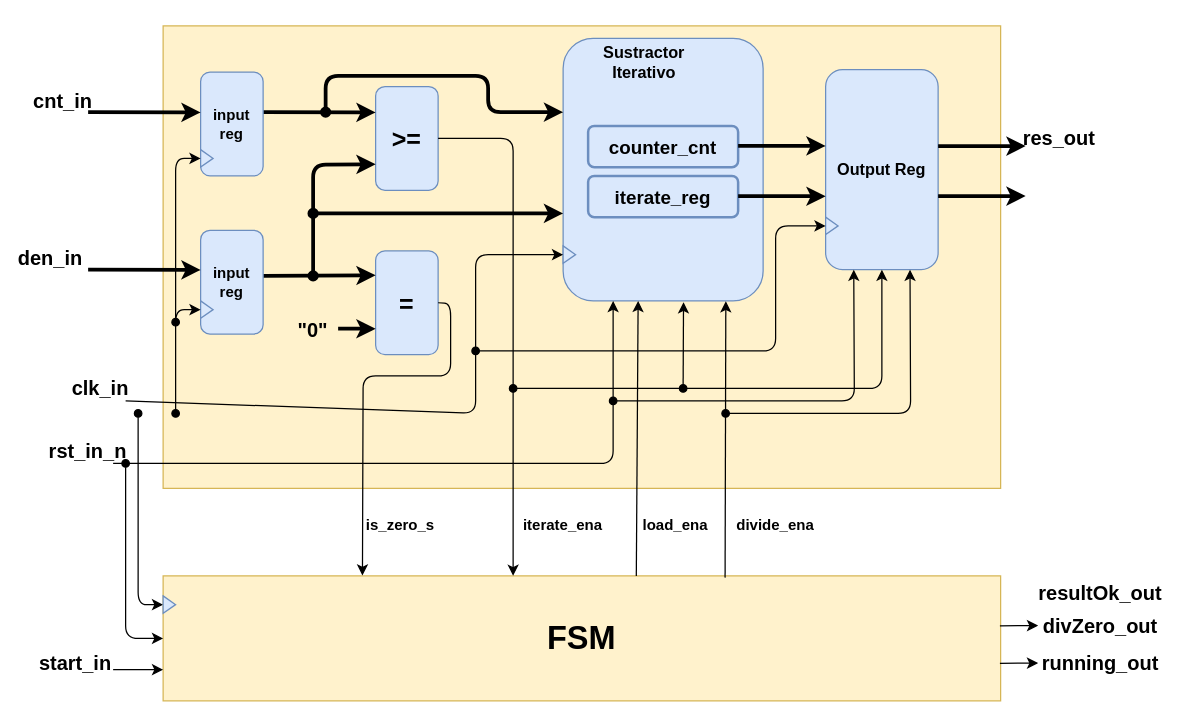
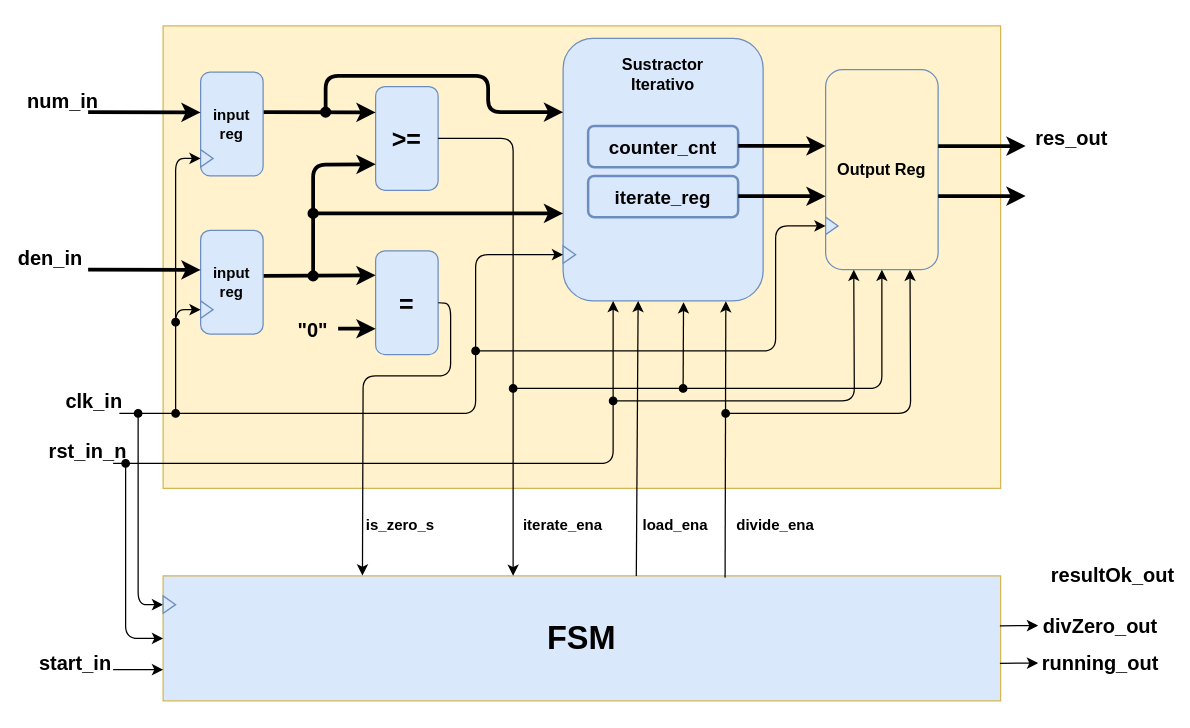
- <mxCell id="32" value="&lt;b&gt;&lt;font style=&quot;font-size: 13px&quot;&gt;Sustractor Iterativo&lt;/font&gt;&lt;/b&gt;" style="text;html=1;strokeColor=none;fillColor=none;align=center;verticalAlign=middle;whiteSpace=wrap;rounded=0;fontSize=11;" parent="1" vertex="1"><mxGeometry x="480" y="38.5" width="70" height="20" as="geometry" /></mxCell>
+ <mxCell id="32" value="&lt;b&gt;&lt;font style=&quot;font-size: 13px&quot;&gt;Sustractor Iterativo&lt;/font&gt;&lt;/b&gt;" style="text;html=1;strokeColor=none;fillColor=none;align=center;verticalAlign=middle;whiteSpace=wrap;rounded=0;fontSize=11;" parent="1" vertex="1"><mxGeometry x="495" y="48.5" width="70" height="20" as="geometry" /></mxCell>
- <mxCell id="8" value="&lt;font style=&quot;font-size: 16px&quot;&gt;&lt;b&gt;cnt_in&lt;/b&gt;&lt;/font&gt;" style="text;html=1;strokeColor=none;fillColor=none;align=center;verticalAlign=middle;whiteSpace=wrap;rounded=0;" parent="1" vertex="1"><mxGeometry x="30" y="70" width="40" height="20" as="geometry" /></mxCell>
+ <mxCell id="8" value="&lt;font style=&quot;font-size: 16px&quot;&gt;&lt;b&gt;num_in&lt;/b&gt;&lt;/font&gt;" style="text;html=1;strokeColor=none;fillColor=none;align=center;verticalAlign=middle;whiteSpace=wrap;rounded=0;" parent="1" vertex="1"><mxGeometry x="30" y="70" width="40" height="20" as="geometry" /></mxCell>
- <mxCell id="48" value="&lt;font style=&quot;font-size: 16px&quot;&gt;&lt;b&gt;res_out&lt;/b&gt;&lt;/font&gt;" style="text;html=1;strokeColor=none;fillColor=none;align=center;verticalAlign=middle;whiteSpace=wrap;rounded=0;" parent="1" vertex="1"><mxGeometry x="827" y="100" width="40" height="20" as="geometry" /></mxCell>
+ <mxCell id="48" value="&lt;font style=&quot;font-size: 16px&quot;&gt;&lt;b&gt;res_out&lt;/b&gt;&lt;/font&gt;" style="text;html=1;strokeColor=none;fillColor=none;align=center;verticalAlign=middle;whiteSpace=wrap;rounded=0;" parent="1" vertex="1"><mxGeometry x="837" y="100" width="40" height="20" as="geometry" /></mxCell>
- <mxCell id="35" value="&lt;font size=&quot;1&quot;&gt;&lt;b style=&quot;font-size: 13px&quot;&gt;Output Reg&lt;/b&gt;&lt;/font&gt;" style="rounded=1;whiteSpace=wrap;html=1;fillColor=#dae8fc;strokeColor=#6c8ebf;" parent="1" vertex="1"><mxGeometry x="660" y="55" width="90" height="160" as="geometry" /></mxCell>
+ <mxCell id="35" value="&lt;font size=&quot;1&quot;&gt;&lt;b style=&quot;font-size: 13px&quot;&gt;Output Reg&lt;/b&gt;&lt;/font&gt;" style="rounded=1;whiteSpace=wrap;html=1;fillColor=#fff2cc;strokeColor=#6c8ebf;" parent="1" vertex="1"><mxGeometry x="660" y="55" width="90" height="160" as="geometry" /></mxCell>
- <mxCell id="3" value="&lt;font style=&quot;font-size: 16px&quot;&gt;&lt;b&gt;clk_in&lt;/b&gt;&lt;/font&gt;" style="text;html=1;strokeColor=none;fillColor=none;align=center;verticalAlign=middle;whiteSpace=wrap;rounded=0;" parent="1" vertex="1"><mxGeometry x="60" y="300" width="40" height="20" as="geometry" /></mxCell>
+ <mxCell id="3" value="&lt;font style=&quot;font-size: 16px&quot;&gt;&lt;b&gt;clk_in&lt;/b&gt;&lt;/font&gt;" style="text;html=1;strokeColor=none;fillColor=none;align=center;verticalAlign=middle;whiteSpace=wrap;rounded=0;" parent="1" vertex="1"><mxGeometry x="55" y="310" width="40" height="20" as="geometry" /></mxCell>
- <mxCell id="49" value="&lt;font style=&quot;font-size: 16px&quot;&gt;&lt;b&gt;resultOk_out&lt;/b&gt;&lt;/font&gt;" style="text;html=1;strokeColor=none;fillColor=none;align=center;verticalAlign=middle;whiteSpace=wrap;rounded=0;" parent="1" vertex="1"><mxGeometry x="830" y="464" width="100" height="20" as="geometry" /></mxCell>
+ <mxCell id="49" value="&lt;font style=&quot;font-size: 16px&quot;&gt;&lt;b&gt;resultOk_out&lt;/b&gt;&lt;/font&gt;" style="text;html=1;strokeColor=none;fillColor=none;align=center;verticalAlign=middle;whiteSpace=wrap;rounded=0;" parent="1" vertex="1"><mxGeometry x="840" y="449" width="100" height="20" as="geometry" /></mxCell>
- <mxCell id="7" value="&lt;b&gt;&lt;font style=&quot;font-size: 26px&quot;&gt;FSM&lt;/font&gt;&lt;/b&gt;" style="rounded=0;whiteSpace=wrap;html=1;fillColor=#fff2cc;strokeColor=#d6b656;" parent="1" vertex="1"><mxGeometry x="130" y="460" width="670" height="100" as="geometry" /></mxCell>
+ <mxCell id="7" value="&lt;b&gt;&lt;font style=&quot;font-size: 26px&quot;&gt;FSM&lt;/font&gt;&lt;/b&gt;" style="rounded=0;whiteSpace=wrap;html=1;fillColor=#dae8fc;strokeColor=#d6b656;" parent="1" vertex="1"><mxGeometry x="130" y="460" width="670" height="100" as="geometry" /></mxCell>
